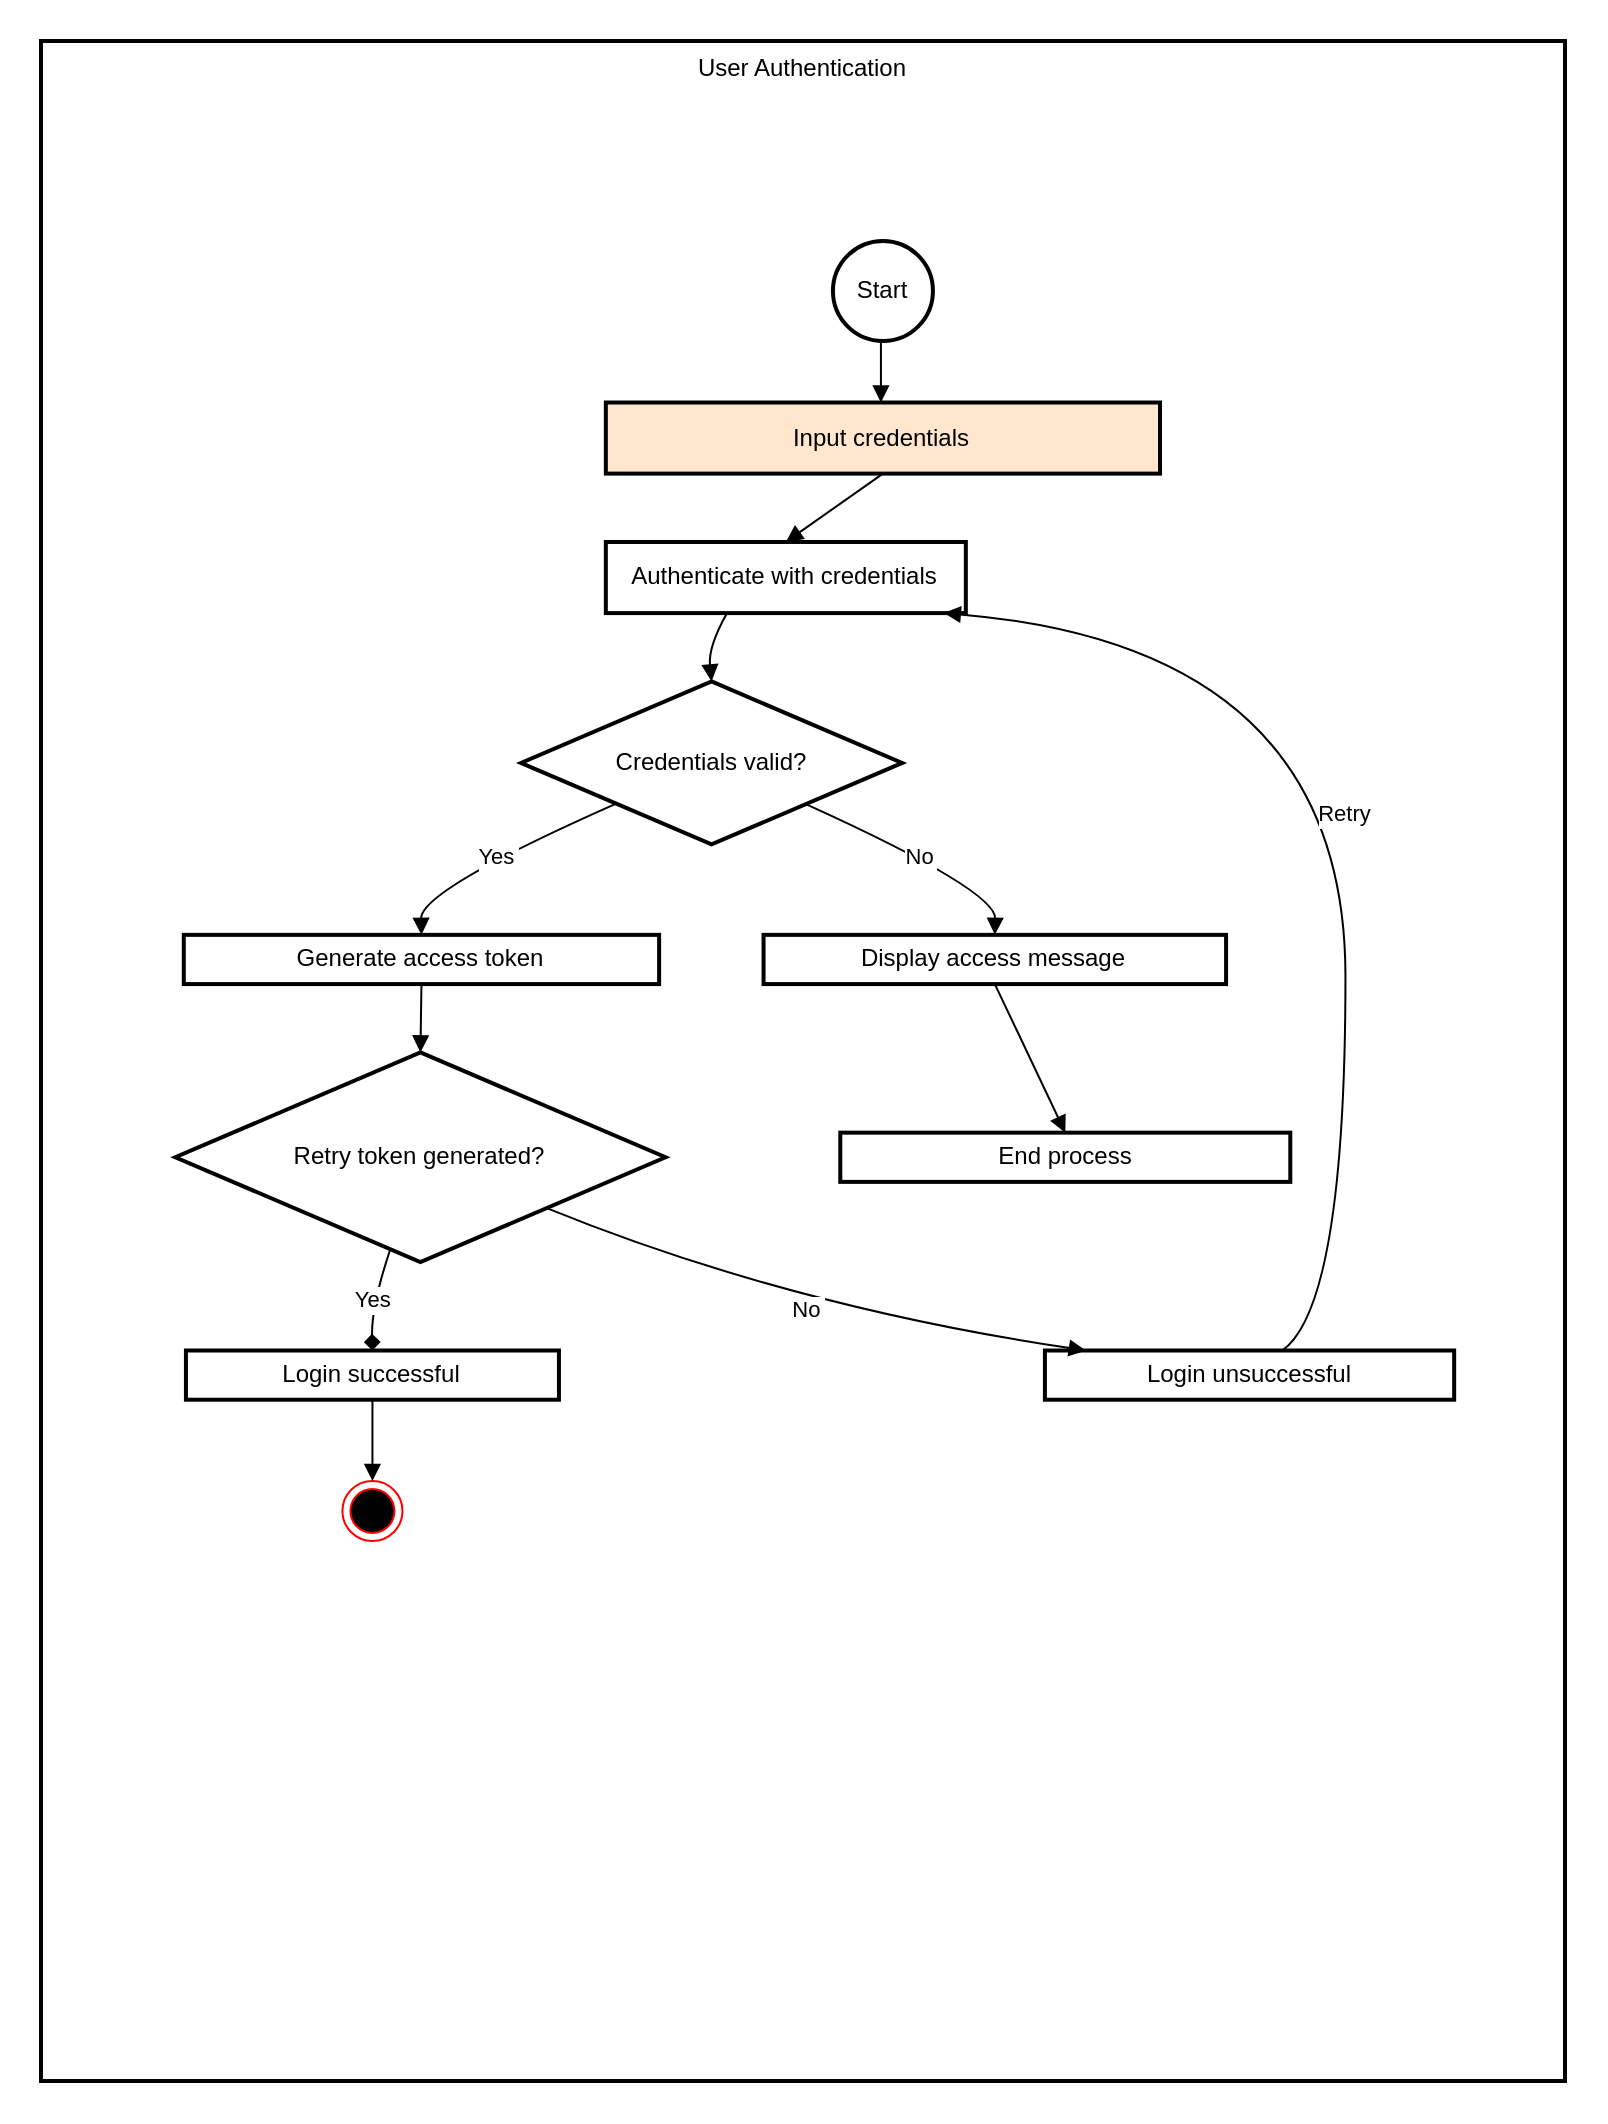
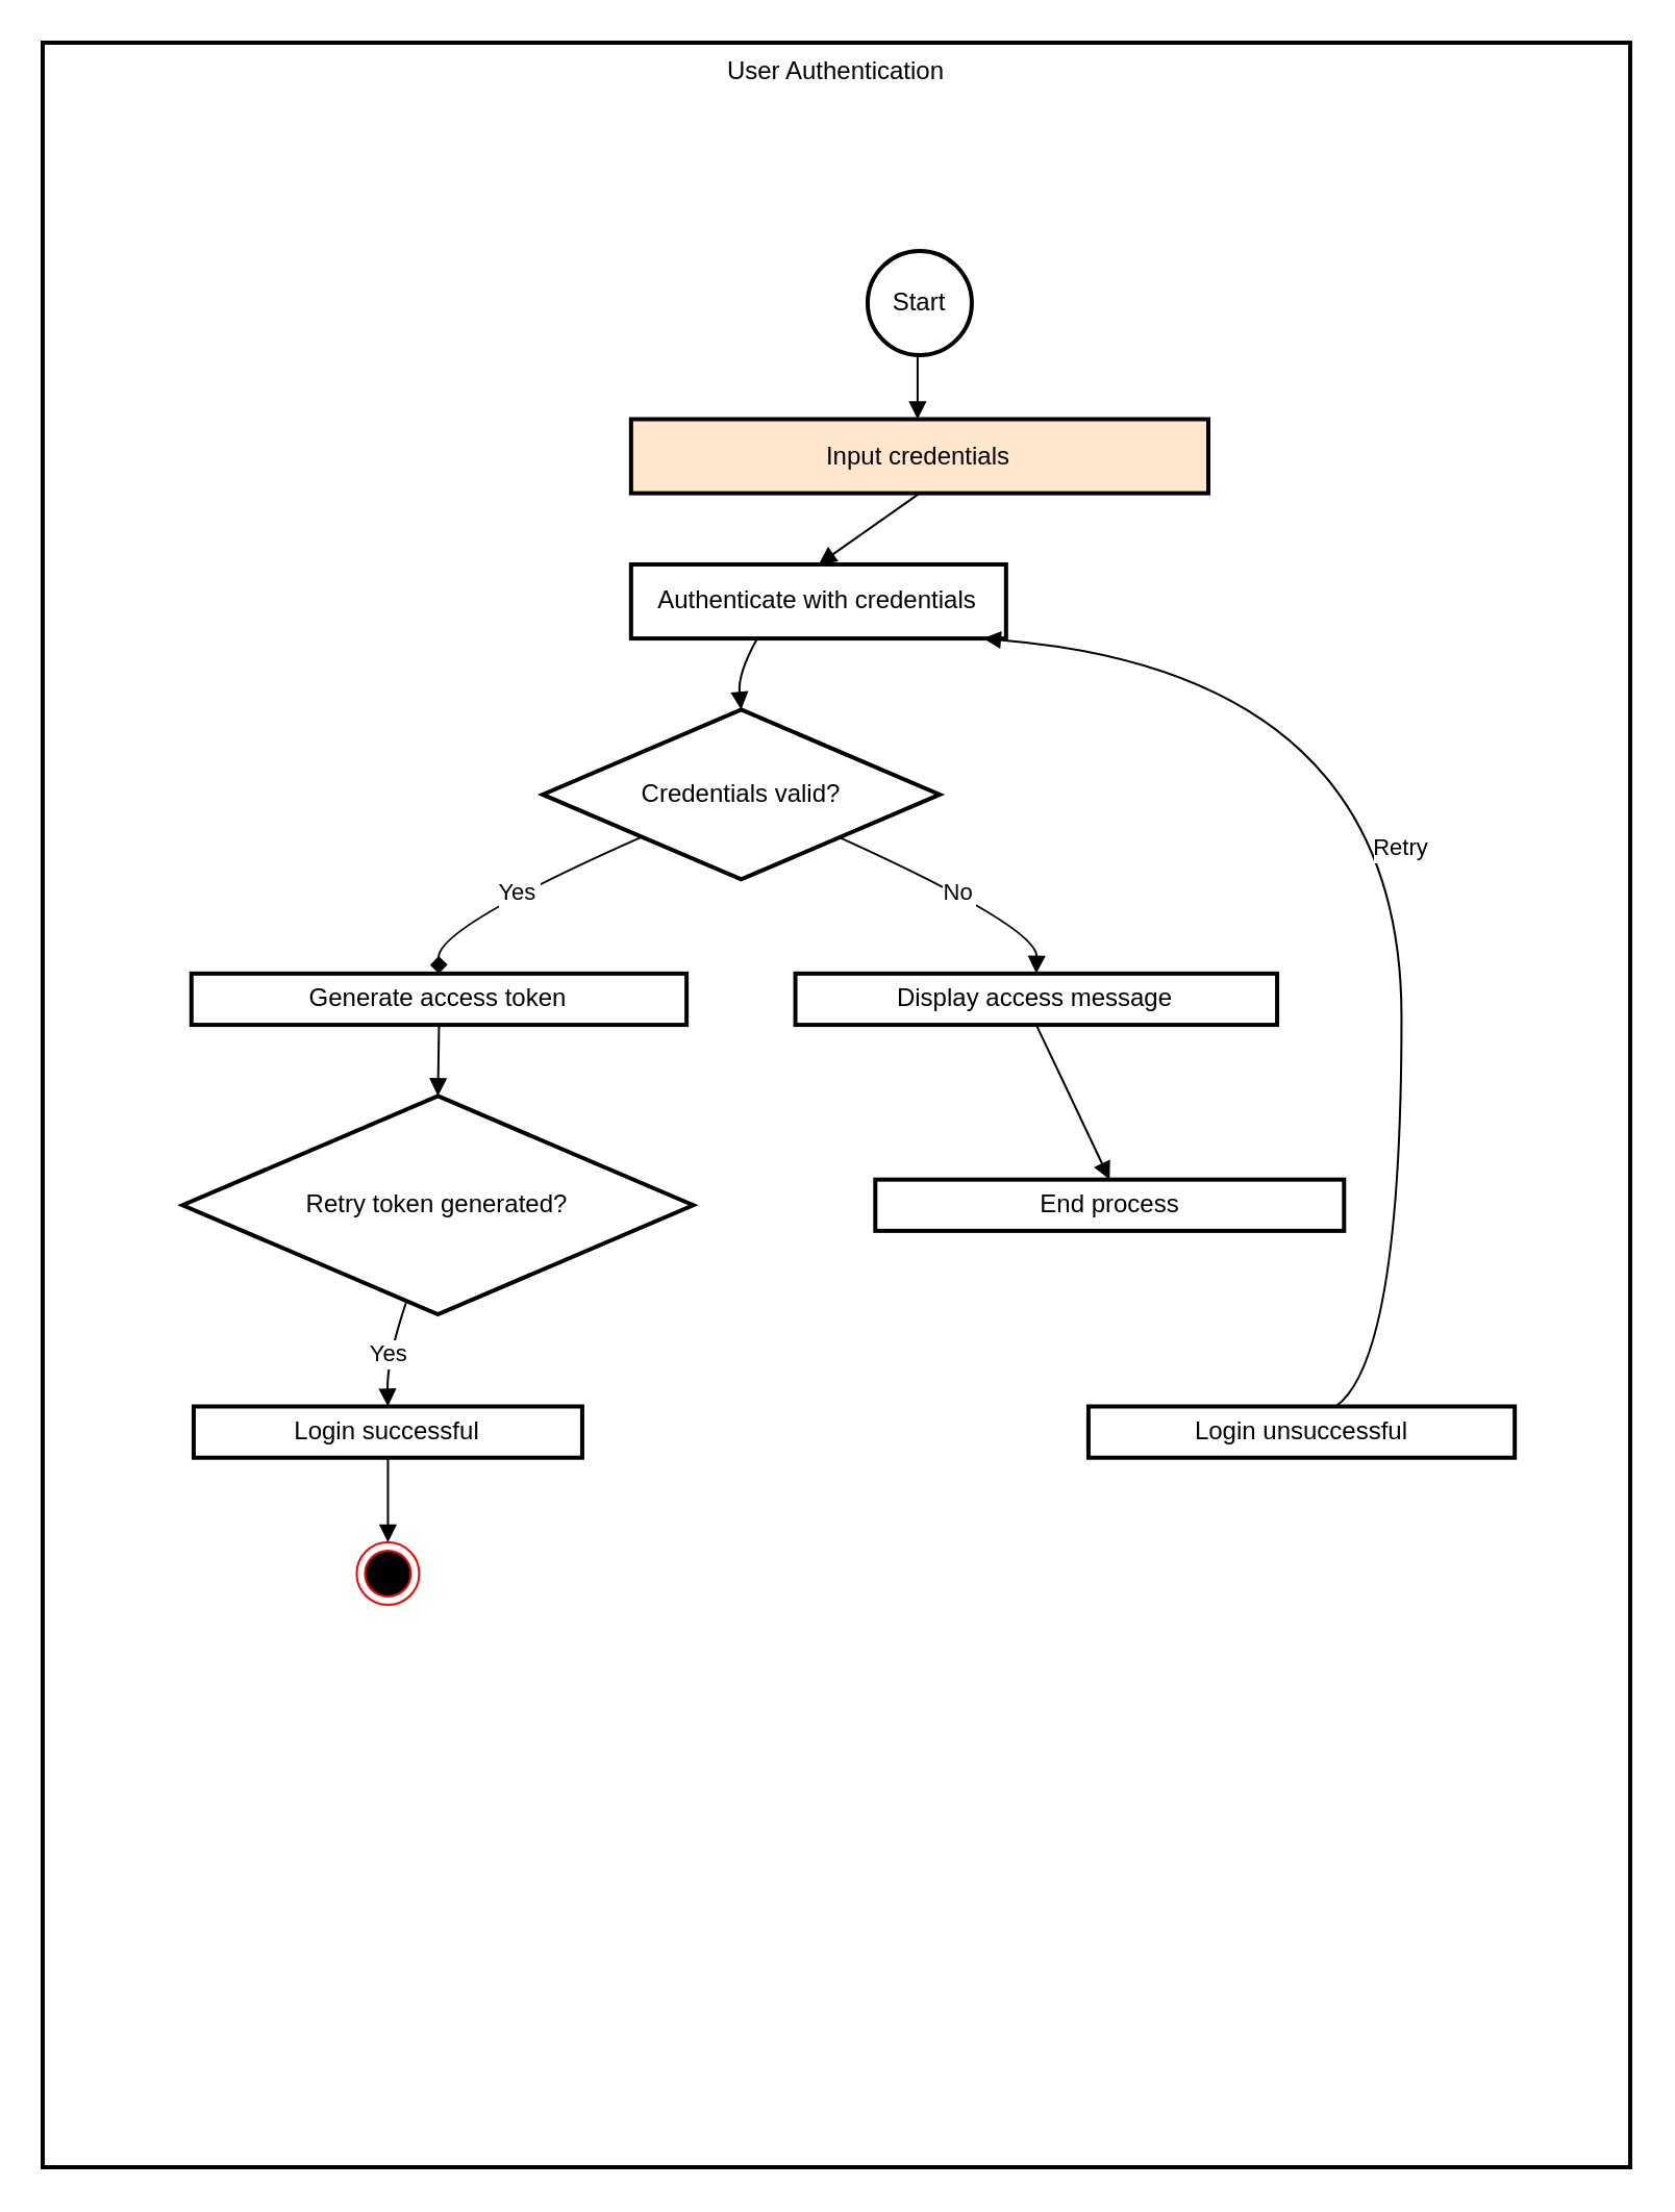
- <mxCell id="15" value="Yes" style="curved=1;startArrow=none;endArrow=block;exitX=0.01;exitY=0.99;entryX=0.5;entryY=-0.01;" parent="2" source="5" target="6" edge="1"><mxGeometry relative="1" as="geometry"><Array as="points"><mxPoint x="189.701" y="424.592" /></Array></mxGeometry></mxCell>
+ <mxCell id="15" value="Yes" style="curved=1;startArrow=none;endArrow=diamond;exitX=0.01;exitY=0.99;entryX=0.5;entryY=-0.01;" parent="2" source="5" target="6" edge="1"><mxGeometry relative="1" as="geometry"><Array as="points"><mxPoint x="189.701" y="424.592" /></Array></mxGeometry></mxCell>
- <mxCell id="19" value="No" style="curved=1;startArrow=none;endArrow=block;exitX=1;exitY=0.97;entryX=0.1;entryY=0;" parent="2" source="7" target="9" edge="1"><mxGeometry relative="1" as="geometry"><Array as="points"><mxPoint x="373.007" y="632.421" /></Array></mxGeometry></mxCell>
- <mxCell id="17" value="Yes" style="curved=1;startArrow=none;endArrow=diamond;exitX=0.43;exitY=1;entryX=0.5;entryY=0;" parent="2" source="7" target="8" edge="1"><mxGeometry relative="1" as="geometry"><Array as="points"><mxPoint x="165.189" y="632.421" /></Array></mxGeometry></mxCell>
+ <mxCell id="17" value="Yes" style="curved=1;startArrow=none;endArrow=block;exitX=0.43;exitY=1;entryX=0.5;entryY=0;" parent="2" source="7" target="8" edge="1"><mxGeometry relative="1" as="geometry"><Array as="points"><mxPoint x="165.189" y="632.421" /></Array></mxGeometry></mxCell>
